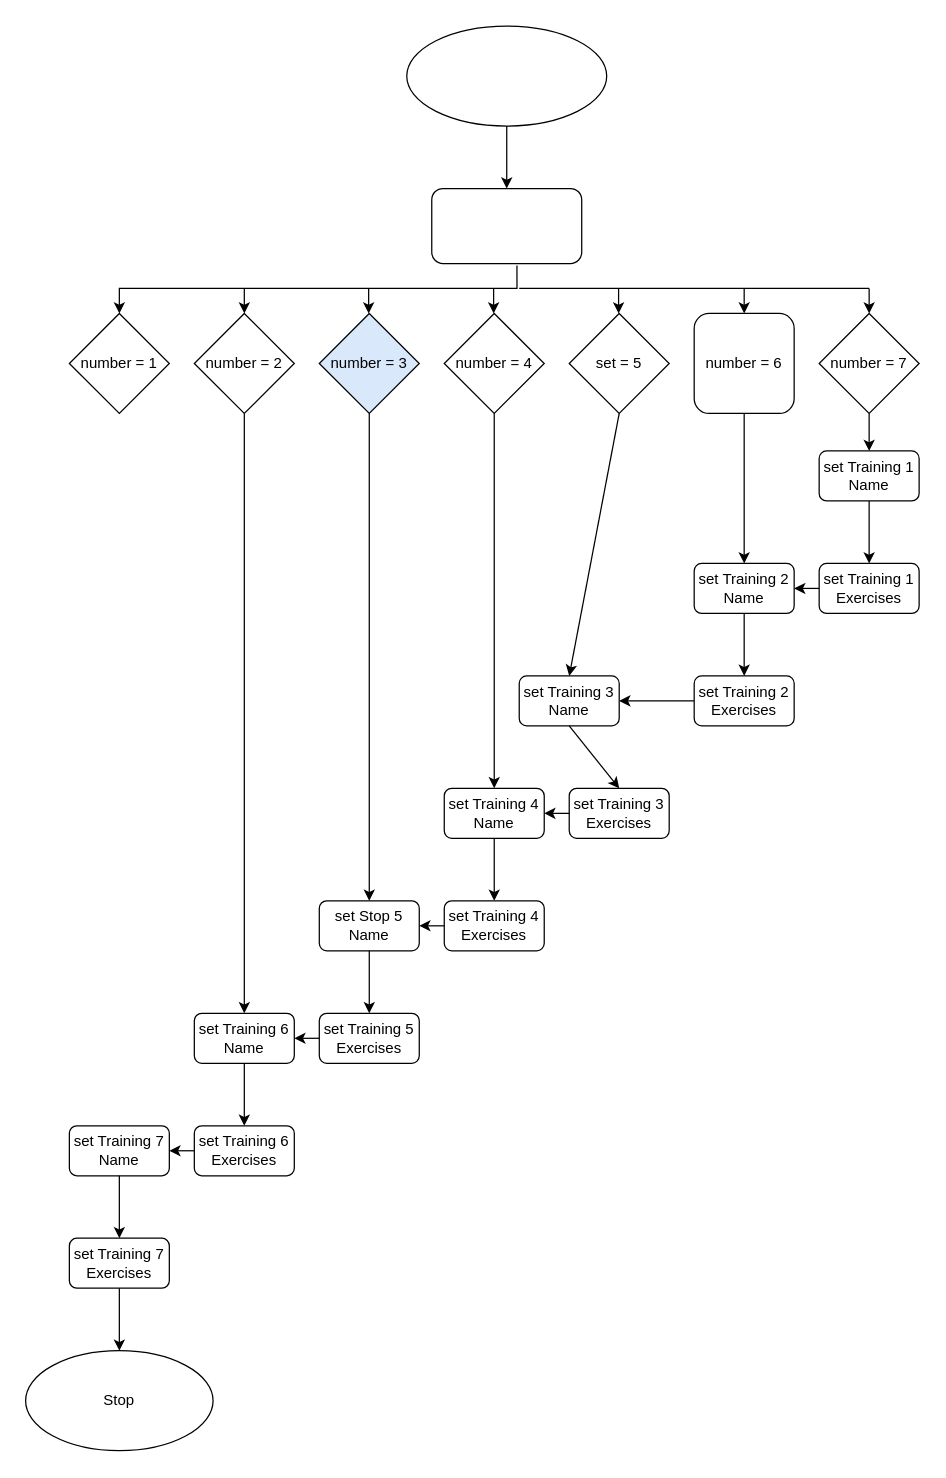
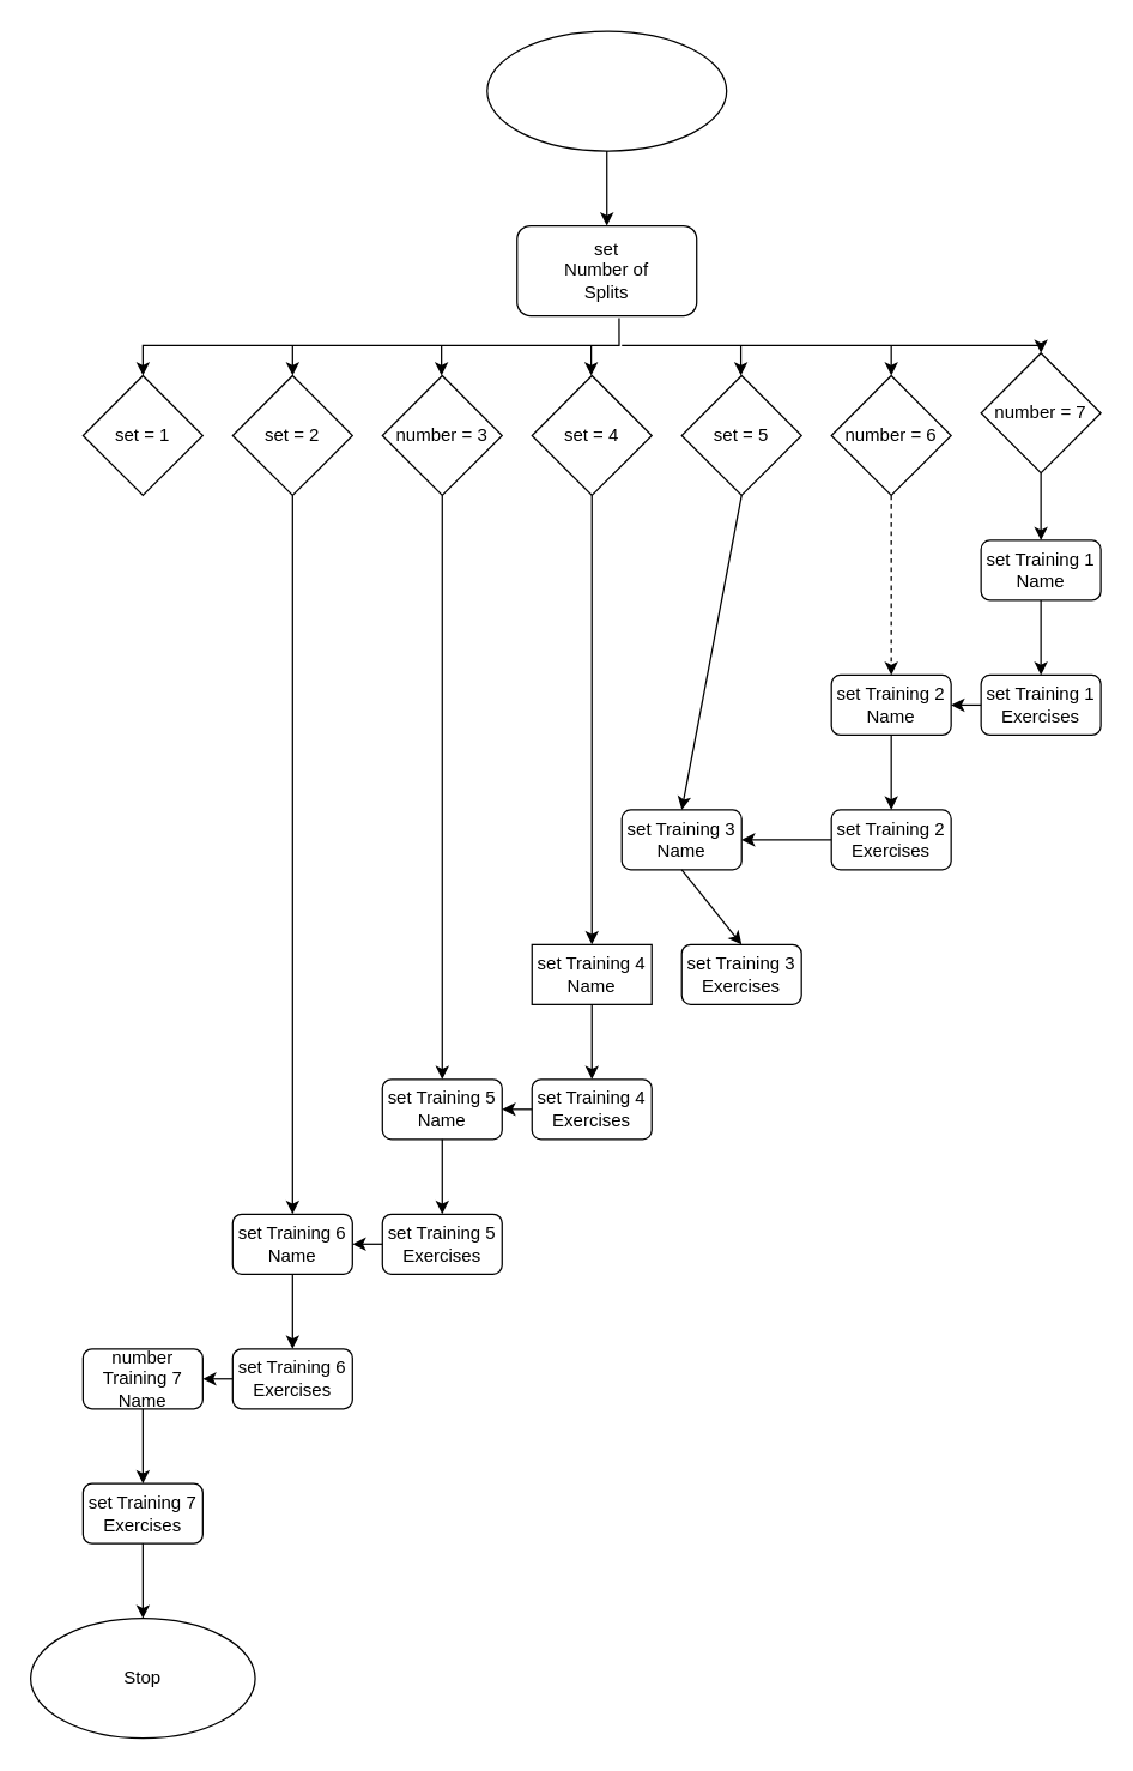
+ <mxCell id="6" value="set Number of Splits" style="text;html=1;align=center;verticalAlign=middle;whiteSpace=wrap;rounded=0;" vertex="1" parent="1"><mxGeometry x="375" y="165" width="60" height="30" as="geometry" /></mxCell>
- <mxCell id="7" value="number = 1" style="rhombus;whiteSpace=wrap;html=1;" vertex="1" parent="1"><mxGeometry x="55" y="250" width="80" height="80" as="geometry" /></mxCell>
+ <mxCell id="7" value="set = 1" style="rhombus;whiteSpace=wrap;html=1;" vertex="1" parent="1"><mxGeometry x="55" y="250" width="80" height="80" as="geometry" /></mxCell>
- <mxCell id="8" value="number = 2" style="rhombus;whiteSpace=wrap;html=1;" vertex="1" parent="1"><mxGeometry x="155" y="250" width="80" height="80" as="geometry" /></mxCell>
+ <mxCell id="8" value="set = 2" style="rhombus;whiteSpace=wrap;html=1;" vertex="1" parent="1"><mxGeometry x="155" y="250" width="80" height="80" as="geometry" /></mxCell>
- <mxCell id="9" value="number = 3" style="rhombus;whiteSpace=wrap;html=1;fillColor=#dae8fc;" vertex="1" parent="1"><mxGeometry x="255" y="250" width="80" height="80" as="geometry" /></mxCell>
+ <mxCell id="9" value="number = 3" style="rhombus;whiteSpace=wrap;html=1;" vertex="1" parent="1"><mxGeometry x="255" y="250" width="80" height="80" as="geometry" /></mxCell>
- <mxCell id="10" value="number = 4" style="rhombus;whiteSpace=wrap;html=1;" vertex="1" parent="1"><mxGeometry x="355" y="250" width="80" height="80" as="geometry" /></mxCell>
+ <mxCell id="10" value="set = 4" style="rhombus;whiteSpace=wrap;html=1;" vertex="1" parent="1"><mxGeometry x="355" y="250" width="80" height="80" as="geometry" /></mxCell>
- <mxCell id="11" value="number = 6" style="whiteSpace=wrap;html=1;rounded=1;" vertex="1" parent="1"><mxGeometry x="555" y="250" width="80" height="80" as="geometry" /></mxCell>
+ <mxCell id="11" value="number = 6" style="rhombus;whiteSpace=wrap;html=1;" vertex="1" parent="1"><mxGeometry x="555" y="250" width="80" height="80" as="geometry" /></mxCell>
- <mxCell id="12" value="number = 7" style="rhombus;whiteSpace=wrap;html=1;" vertex="1" parent="1"><mxGeometry x="655" y="250" width="80" height="80" as="geometry" /></mxCell>
+ <mxCell id="12" value="number = 7" style="rhombus;whiteSpace=wrap;html=1;" vertex="1" parent="1"><mxGeometry x="655" y="235" width="80" height="80" as="geometry" /></mxCell>
- <mxCell id="47" value="" style="endArrow=classic;html=1;rounded=0;exitX=0.5;exitY=1;exitDx=0;exitDy=0;entryX=0.5;entryY=0;entryDx=0;entryDy=0;" edge="1" parent="1" source="11" target="28"><mxGeometry width="50" height="50" relative="1" as="geometry"><mxPoint x="385" y="690" as="sourcePoint" /><mxPoint x="435" y="640" as="targetPoint" /></mxGeometry></mxCell>
+ <mxCell id="47" value="" style="endArrow=classic;html=1;rounded=0;exitX=0.5;exitY=1;exitDx=0;exitDy=0;entryX=0.5;entryY=0;entryDx=0;entryDy=0;dashed=1;" edge="1" parent="1" source="11" target="28"><mxGeometry width="50" height="50" relative="1" as="geometry"><mxPoint x="385" y="690" as="sourcePoint" /><mxPoint x="435" y="640" as="targetPoint" /></mxGeometry></mxCell>
- <mxCell id="34" value="set Training 4 Name" style="rounded=1;whiteSpace=wrap;html=1;" vertex="1" parent="1"><mxGeometry x="355" y="630" width="80" height="40" as="geometry" /></mxCell>
+ <mxCell id="34" value="set Training 4 Name" style="whiteSpace=wrap;html=1;rounded=0;" vertex="1" parent="1"><mxGeometry x="355" y="630" width="80" height="40" as="geometry" /></mxCell>
- <mxCell id="51" value="" style="endArrow=classic;html=1;rounded=0;exitX=0;exitY=0.5;exitDx=0;exitDy=0;entryX=1;entryY=0.5;entryDx=0;entryDy=0;" edge="1" parent="1" source="33" target="34"><mxGeometry width="50" height="50" relative="1" as="geometry"><mxPoint x="385" y="690" as="sourcePoint" /><mxPoint x="435" y="640" as="targetPoint" /></mxGeometry></mxCell>
- <mxCell id="37" value="set Stop 5 Name" style="rounded=1;whiteSpace=wrap;html=1;" vertex="1" parent="1"><mxGeometry x="255" y="720" width="80" height="40" as="geometry" /></mxCell>
+ <mxCell id="37" value="set Training 5 Name" style="rounded=1;whiteSpace=wrap;html=1;" vertex="1" parent="1"><mxGeometry x="255" y="720" width="80" height="40" as="geometry" /></mxCell>
- <mxCell id="22" value="set Training 7 Name" style="rounded=1;whiteSpace=wrap;html=1;" vertex="1" parent="1"><mxGeometry x="55" y="900" width="80" height="40" as="geometry" /></mxCell>
+ <mxCell id="22" value="number Training 7 Name" style="rounded=1;whiteSpace=wrap;html=1;" vertex="1" parent="1"><mxGeometry x="55" y="900" width="80" height="40" as="geometry" /></mxCell>
